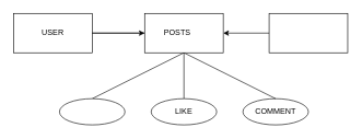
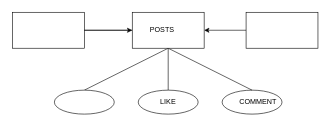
- <mxCell id="11" value="USER" style="text;strokeColor=none;align=center;fillColor=none;html=1;verticalAlign=middle;whiteSpace=wrap;rounded=0;" vertex="1" parent="1"><mxGeometry x="50" y="35" width="60" height="30" as="geometry" /></mxCell>
- <mxCell id="12" value="COMMENT" style="text;strokeColor=none;align=center;fillColor=none;html=1;verticalAlign=middle;whiteSpace=wrap;rounded=0;" vertex="1" parent="1"><mxGeometry x="390" y="155" width="60" height="30" as="geometry" /></mxCell>
+ <mxCell id="12" value="COMMENT" style="text;strokeColor=none;align=center;fillColor=none;html=1;verticalAlign=middle;whiteSpace=wrap;rounded=0;" vertex="1" parent="1"><mxGeometry x="400" y="155" width="60" height="30" as="geometry" /></mxCell>
